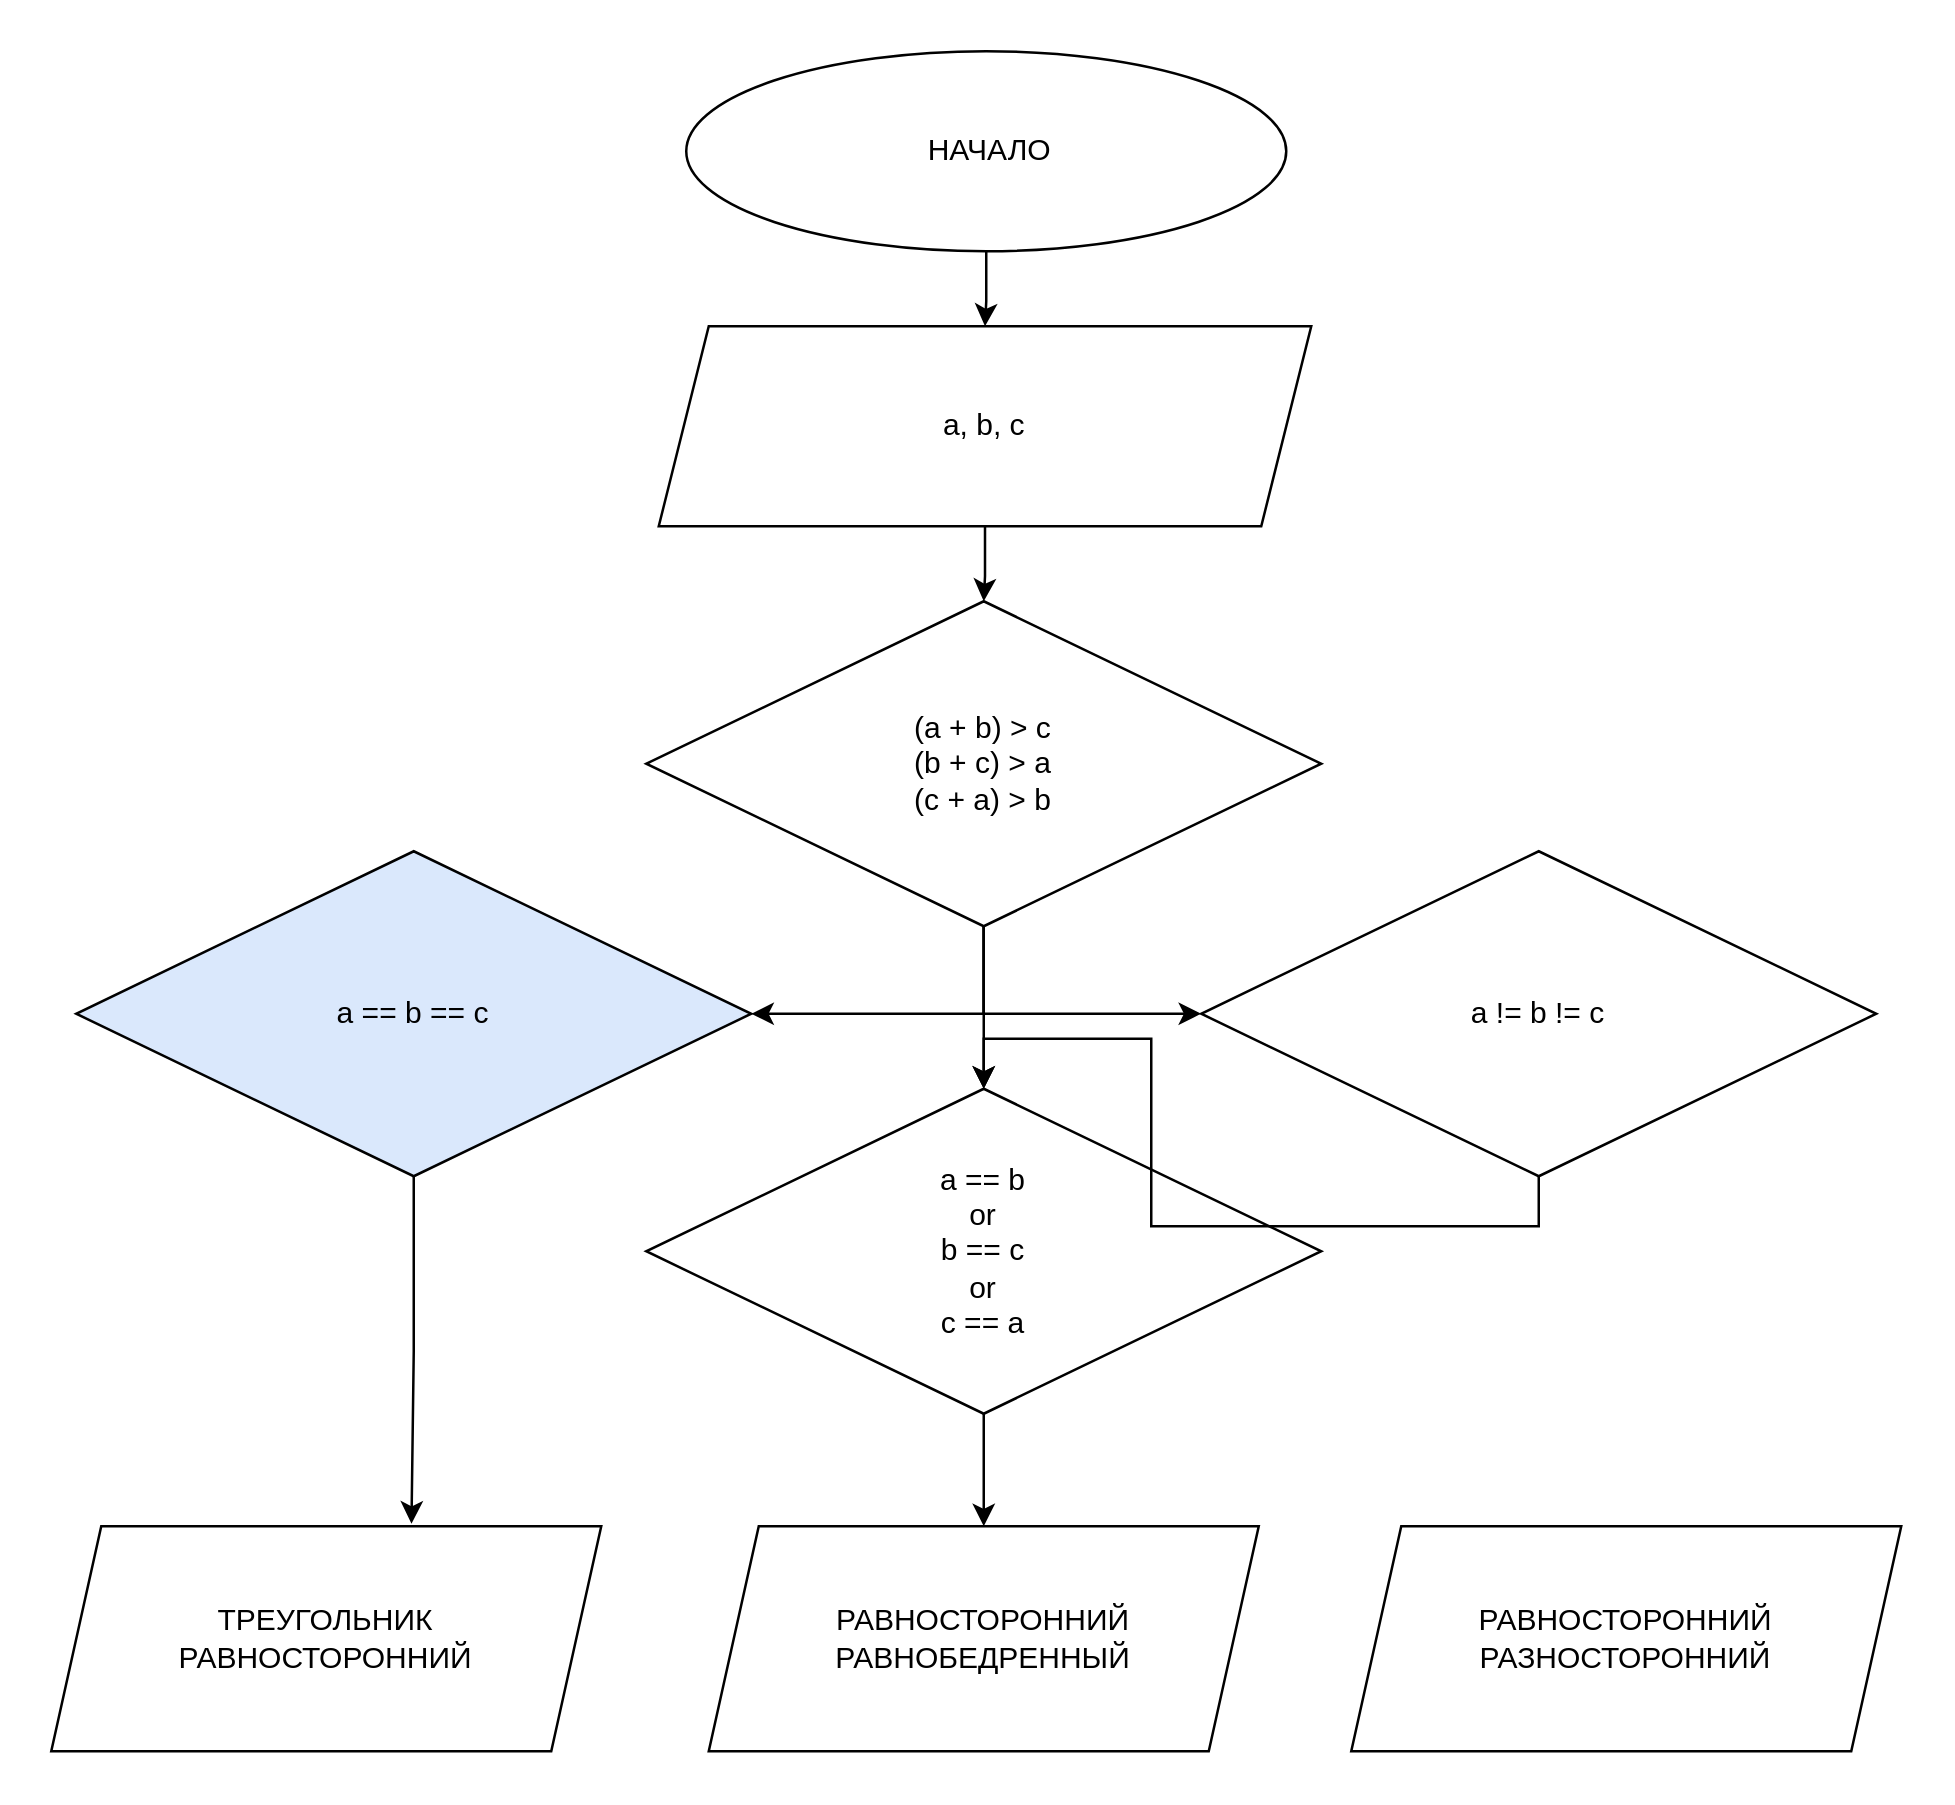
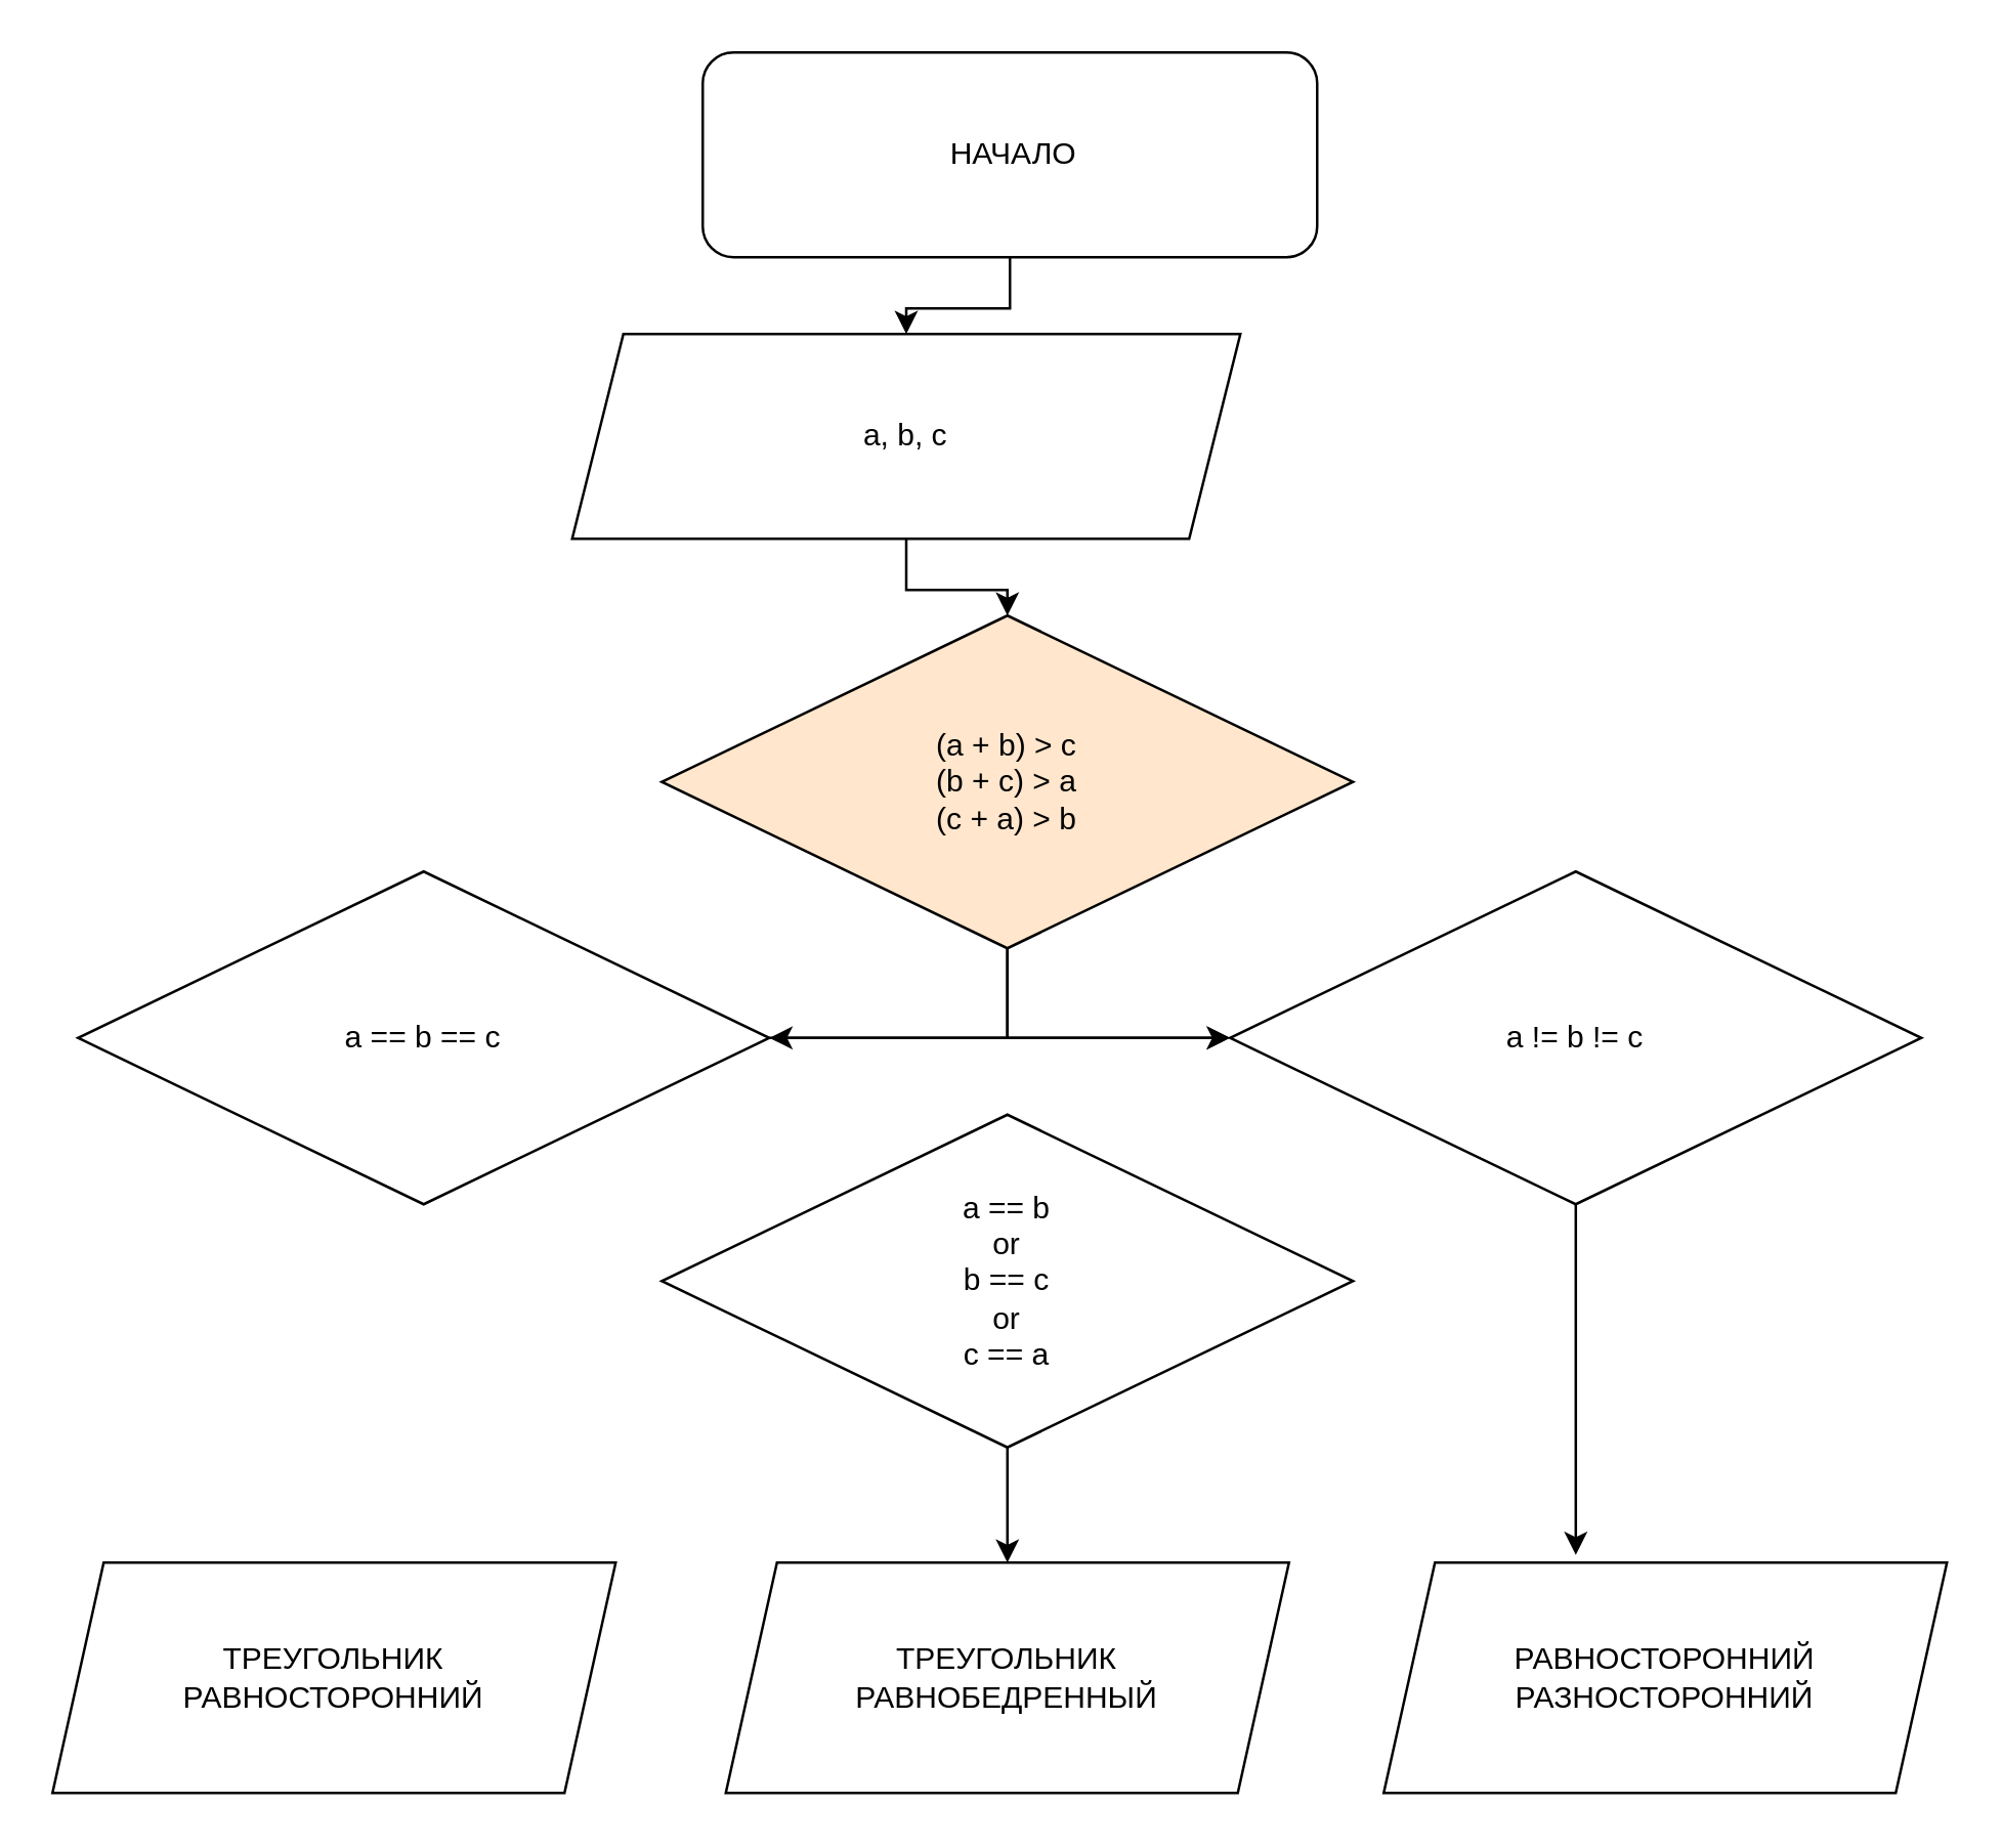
- <mxCell id="3" value="&amp;nbsp;НАЧАЛО" style="ellipse;whiteSpace=wrap;html=1;" vertex="1" parent="1"><mxGeometry x="274" y="20" width="240" height="80" as="geometry" /></mxCell>
+ <mxCell id="3" value="&amp;nbsp;НАЧАЛО" style="rounded=1;whiteSpace=wrap;html=1;" vertex="1" parent="1"><mxGeometry x="274" y="20" width="240" height="80" as="geometry" /></mxCell>
- <mxCell id="5" value="a, b, c" style="shape=parallelogram;perimeter=parallelogramPerimeter;whiteSpace=wrap;html=1;fixedSize=1;" vertex="1" parent="1"><mxGeometry x="263" y="130" width="261" height="80" as="geometry" /></mxCell>
+ <mxCell id="5" value="a, b, c" style="shape=parallelogram;perimeter=parallelogramPerimeter;whiteSpace=wrap;html=1;fixedSize=1;" vertex="1" parent="1"><mxGeometry x="223" y="130" width="261" height="80" as="geometry" /></mxCell>
- <mxCell id="9" value="(a + b) &amp;gt; c&lt;br&gt;(b + c) &amp;gt; a&lt;br&gt;(c + a) &amp;gt; b" style="rhombus;whiteSpace=wrap;html=1;" vertex="1" parent="1"><mxGeometry x="258" y="240" width="270" height="130" as="geometry" /></mxCell>
+ <mxCell id="9" value="(a + b) &amp;gt; c&lt;br&gt;(b + c) &amp;gt; a&lt;br&gt;(c + a) &amp;gt; b" style="rhombus;whiteSpace=wrap;html=1;fillColor=#ffe6cc;" vertex="1" parent="1"><mxGeometry x="258" y="240" width="270" height="130" as="geometry" /></mxCell>
- <mxCell id="11" value="a == b == c" style="rhombus;whiteSpace=wrap;html=1;fillColor=#dae8fc;" vertex="1" parent="1"><mxGeometry x="30" y="340" width="270" height="130" as="geometry" /></mxCell>
+ <mxCell id="11" value="a == b == c" style="rhombus;whiteSpace=wrap;html=1;" vertex="1" parent="1"><mxGeometry x="30" y="340" width="270" height="130" as="geometry" /></mxCell>
- <mxCell id="8" style="edgeStyle=orthogonalEdgeStyle;rounded=0;orthogonalLoop=1;jettySize=auto;html=1;entryX=0.5;entryY=0;entryDx=0;entryDy=0;" edge="1" parent="1" source="9" target="13"><mxGeometry relative="1" as="geometry" /></mxCell>
- <mxCell id="14" style="edgeStyle=orthogonalEdgeStyle;rounded=0;orthogonalLoop=1;jettySize=auto;html=1;" edge="1" parent="1" source="15" target="13"><mxGeometry relative="1" as="geometry" /></mxCell>
+ <mxCell id="14" style="edgeStyle=orthogonalEdgeStyle;rounded=0;orthogonalLoop=1;jettySize=auto;html=1;entryX=0.341;entryY=-0.033;entryDx=0;entryDy=0;entryPerimeter=0;" edge="1" parent="1" source="15" target="18"><mxGeometry relative="1" as="geometry" /></mxCell>
- <mxCell id="10" style="edgeStyle=orthogonalEdgeStyle;rounded=0;orthogonalLoop=1;jettySize=auto;html=1;entryX=0.655;entryY=-0.011;entryDx=0;entryDy=0;entryPerimeter=0;" edge="1" parent="1" source="11" target="16"><mxGeometry relative="1" as="geometry" /></mxCell>
+ <mxCell id="10" style="edgeStyle=orthogonalEdgeStyle;rounded=0;orthogonalLoop=1;jettySize=auto;html=1;" edge="1" parent="1" source="11" target="15"><mxGeometry relative="1" as="geometry" /></mxCell>
- <mxCell id="17" value="РАВНОСТОРОННИЙ&lt;br&gt;РАВНОБЕДРЕННЫЙ" style="shape=parallelogram;perimeter=parallelogramPerimeter;whiteSpace=wrap;html=1;fixedSize=1;" vertex="1" parent="1"><mxGeometry x="283" y="610" width="220" height="90" as="geometry" /></mxCell>
+ <mxCell id="17" value="ТРЕУГОЛЬНИК&lt;br&gt;РАВНОБЕДРЕННЫЙ" style="shape=parallelogram;perimeter=parallelogramPerimeter;whiteSpace=wrap;html=1;fixedSize=1;" vertex="1" parent="1"><mxGeometry x="283" y="610" width="220" height="90" as="geometry" /></mxCell>
